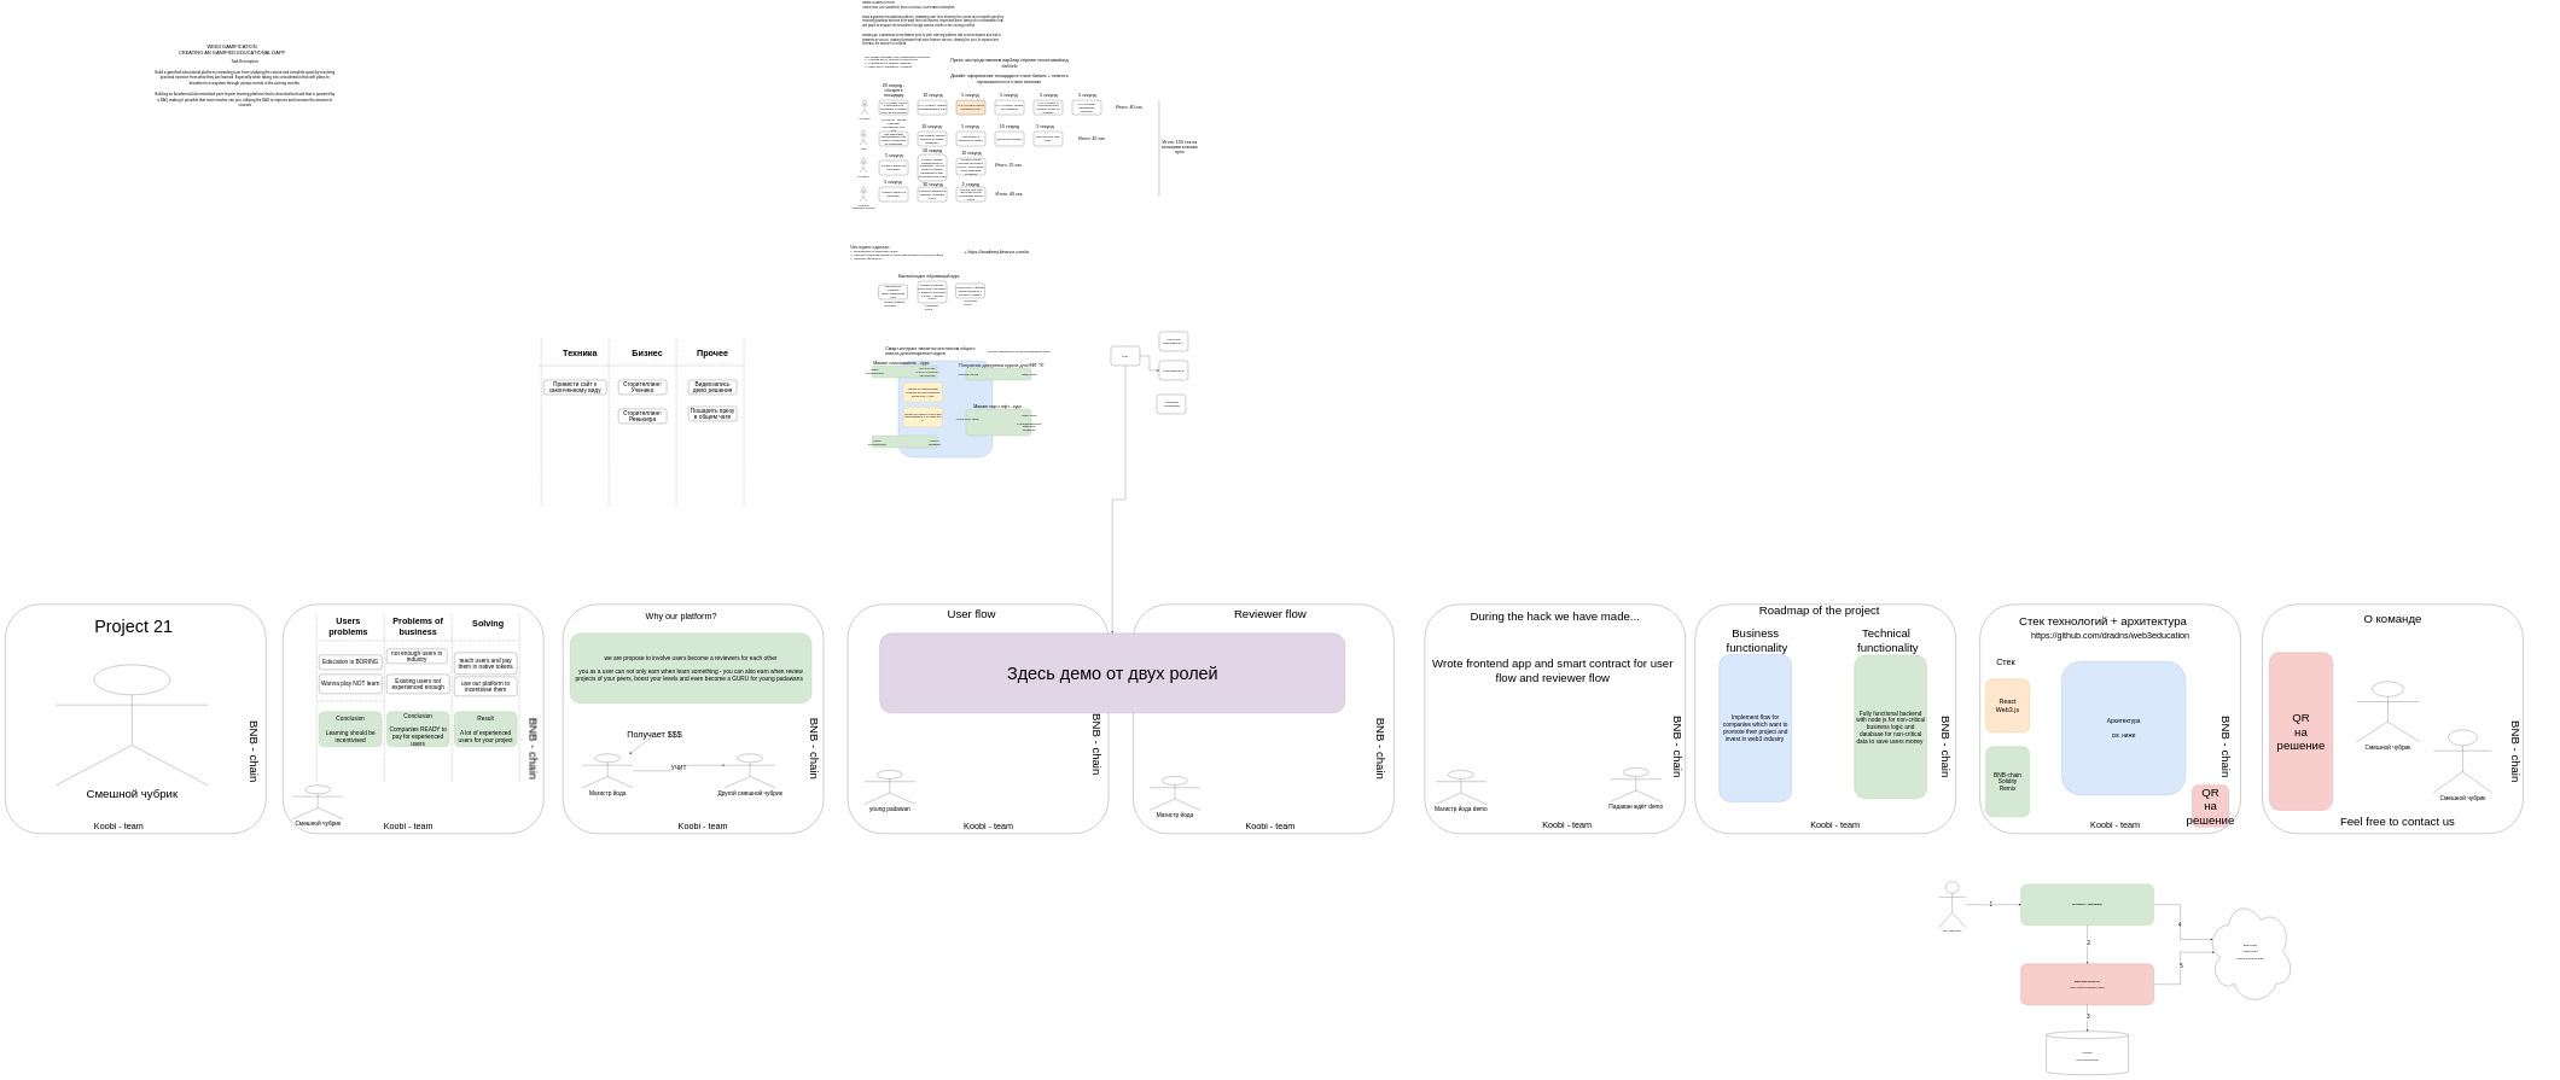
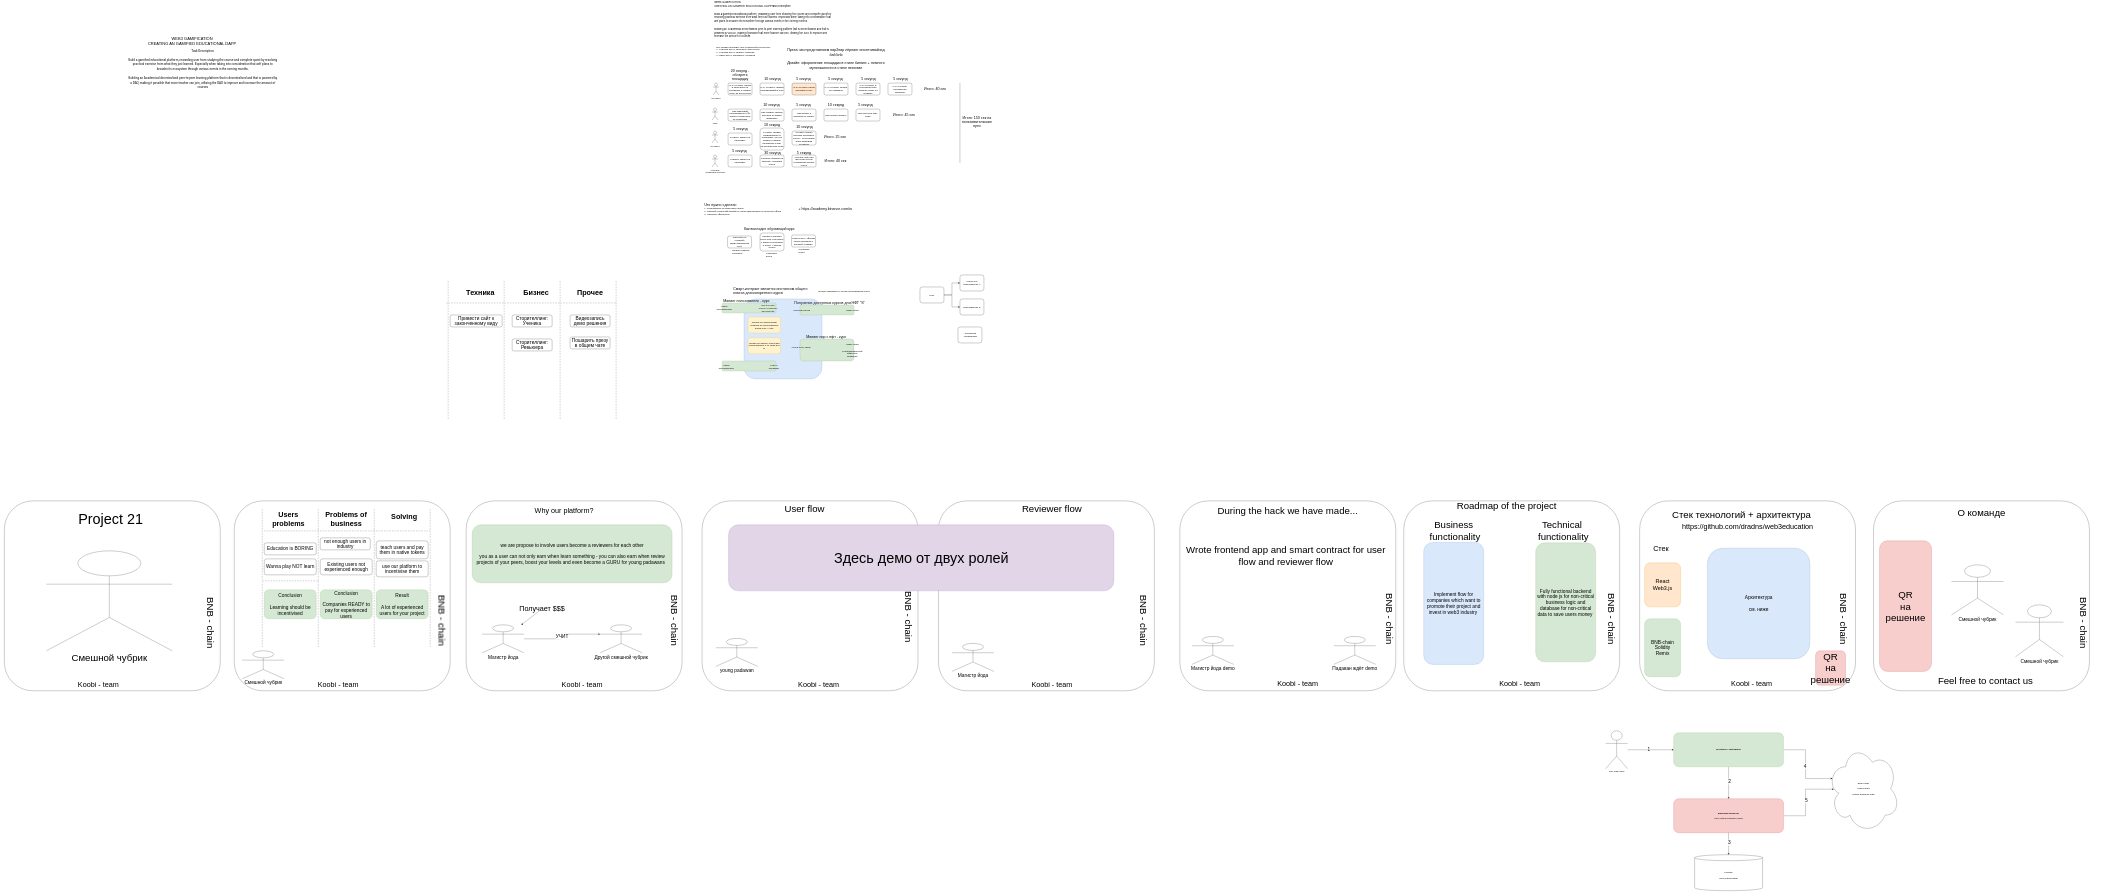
- <mxCell id="34" value="&lt;font&gt;&lt;font style=&quot;font-size: 12px&quot;&gt;15 секунд - явным образом проговорить про НФТ&lt;br&gt;&lt;/font&gt;&lt;br&gt;&lt;/font&gt;" style="text;html=1;strokeColor=none;fillColor=none;align=center;verticalAlign=middle;whiteSpace=wrap;rounded=0;" vertex="1" parent="1"><mxGeometry x="3642.5" y="450" width="115" height="20" as="geometry" /></mxCell>
- <mxCell id="82" style="edgeStyle=orthogonalEdgeStyle;rounded=0;orthogonalLoop=1;jettySize=auto;html=1;" edge="1" parent="1" source="84" target="196"><mxGeometry relative="1" as="geometry" /></mxCell>
+ <mxCell id="82" style="edgeStyle=orthogonalEdgeStyle;rounded=0;orthogonalLoop=1;jettySize=auto;html=1;" edge="1" parent="1" source="84" target="85"><mxGeometry relative="1" as="geometry" /></mxCell>
- <mxCell id="189" value="&lt;span style=&quot;font-size: 24px&quot;&gt;Магистр йода&amp;nbsp;&lt;/span&gt;&lt;span style=&quot;font-size: 24px&quot;&gt;demo&lt;/span&gt;" style="shape=umlActor;verticalLabelPosition=bottom;verticalAlign=top;html=1;outlineConnect=0;" vertex="1" parent="1"><mxGeometry x="5945" y="3128" width="210" height="140" as="geometry" /></mxCell>
+ <mxCell id="189" value="&lt;span style=&quot;font-size: 24px&quot;&gt;Магистр йода&amp;nbsp;&lt;/span&gt;&lt;span style=&quot;font-size: 24px&quot;&gt;demo&lt;/span&gt;" style="shape=umlActor;verticalLabelPosition=bottom;verticalAlign=top;html=1;outlineConnect=0;" vertex="1" parent="1"><mxGeometry x="5960" y="3118" width="210" height="140" as="geometry" /></mxCell>
